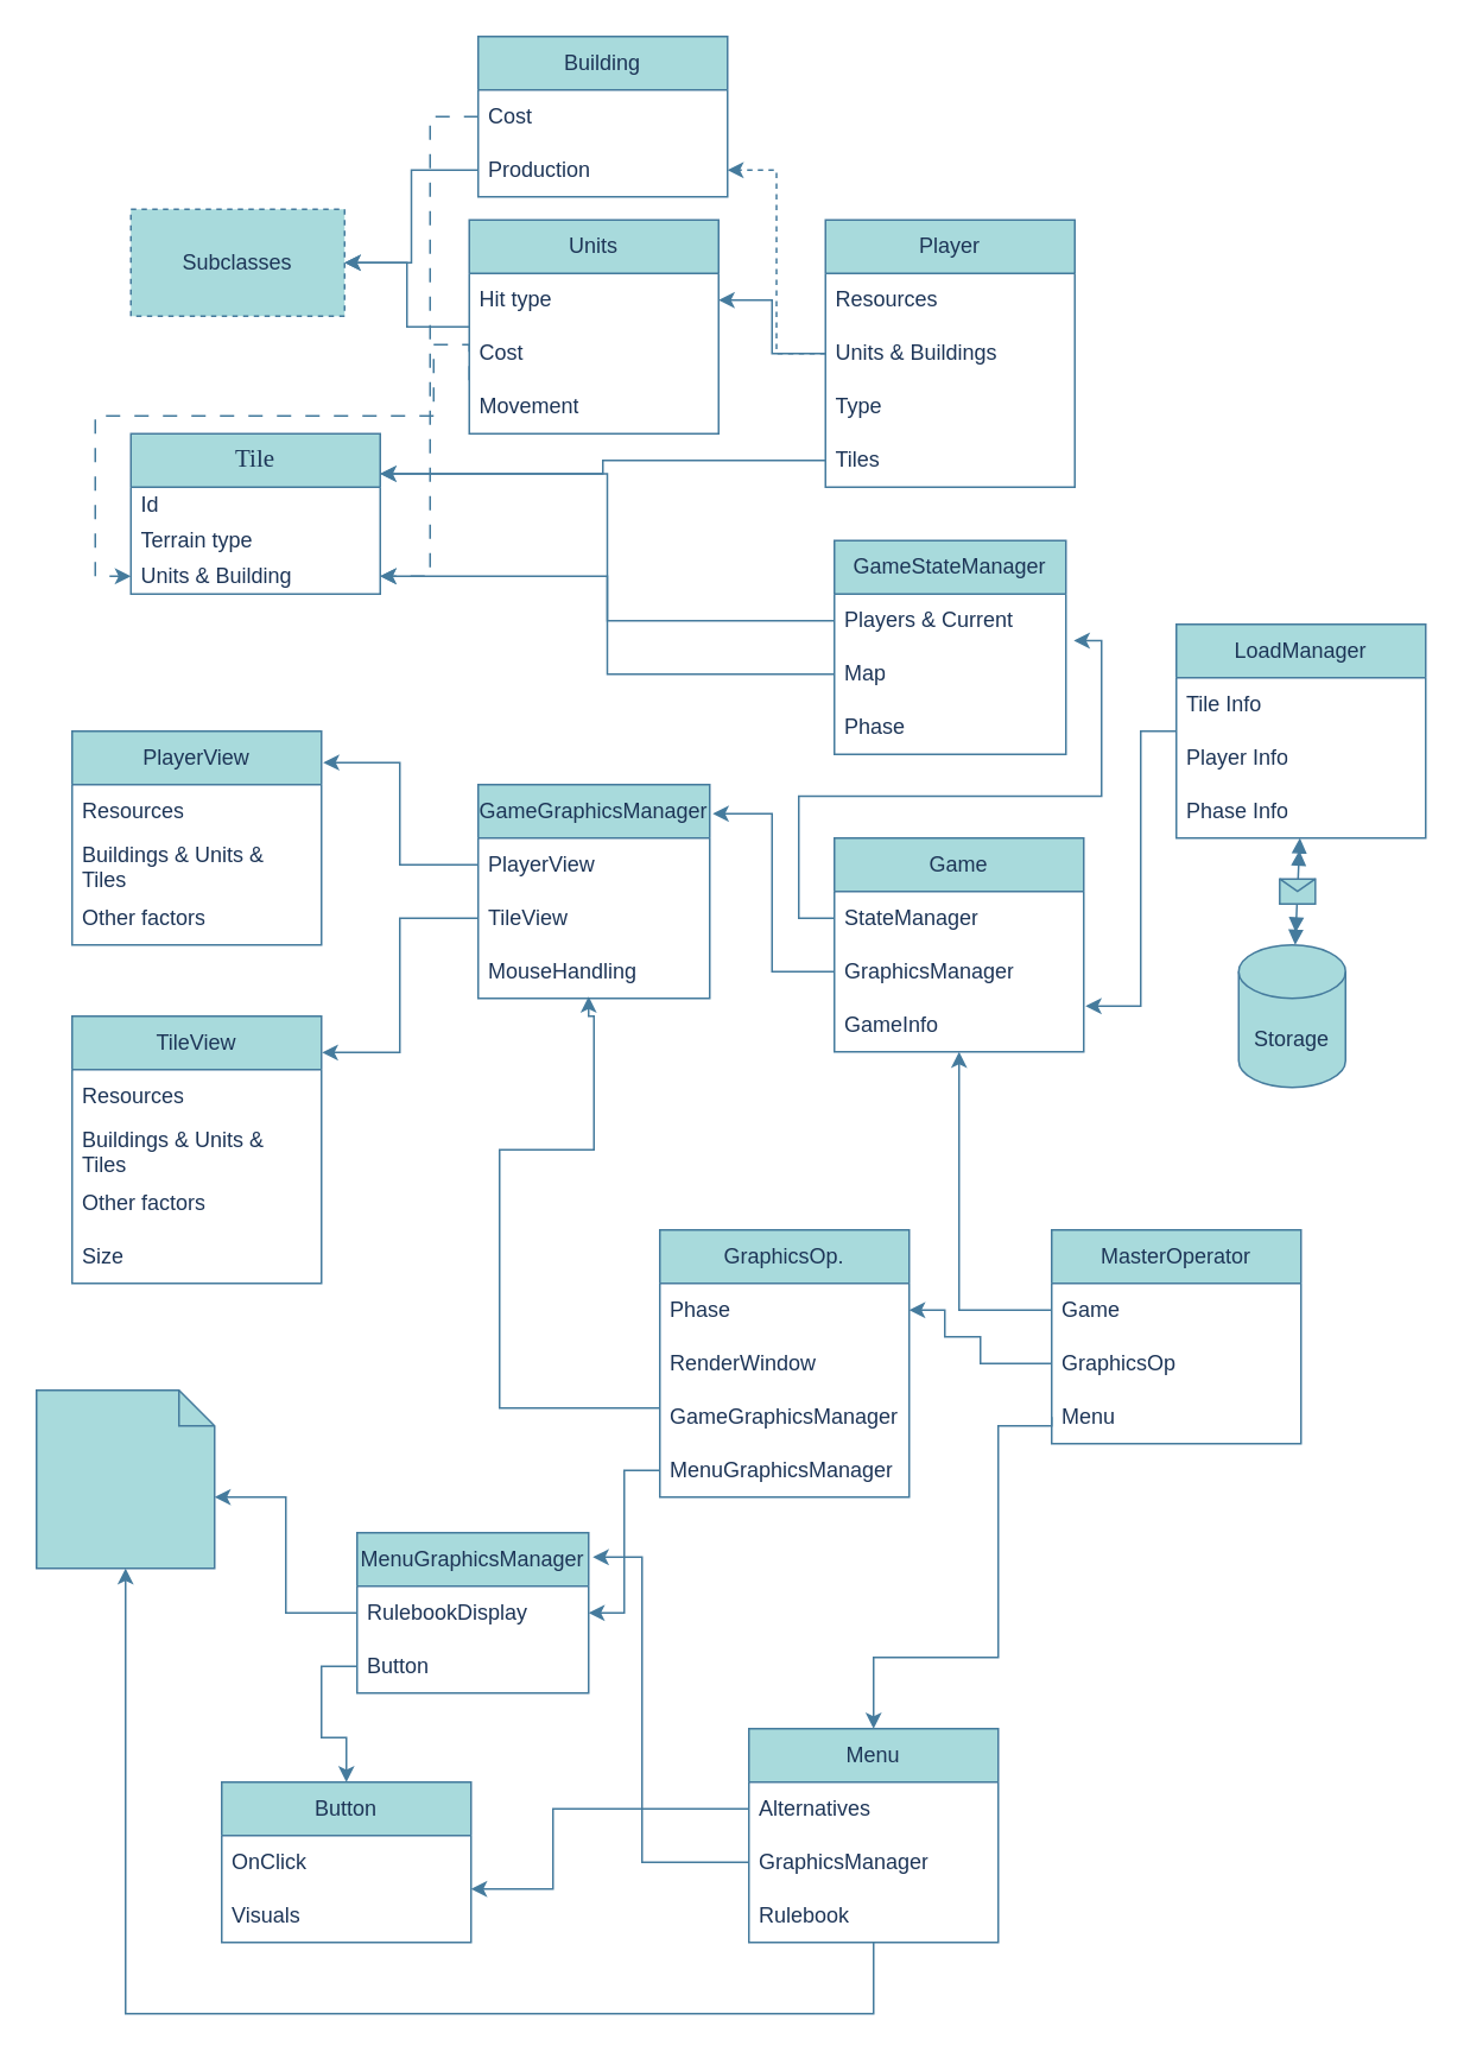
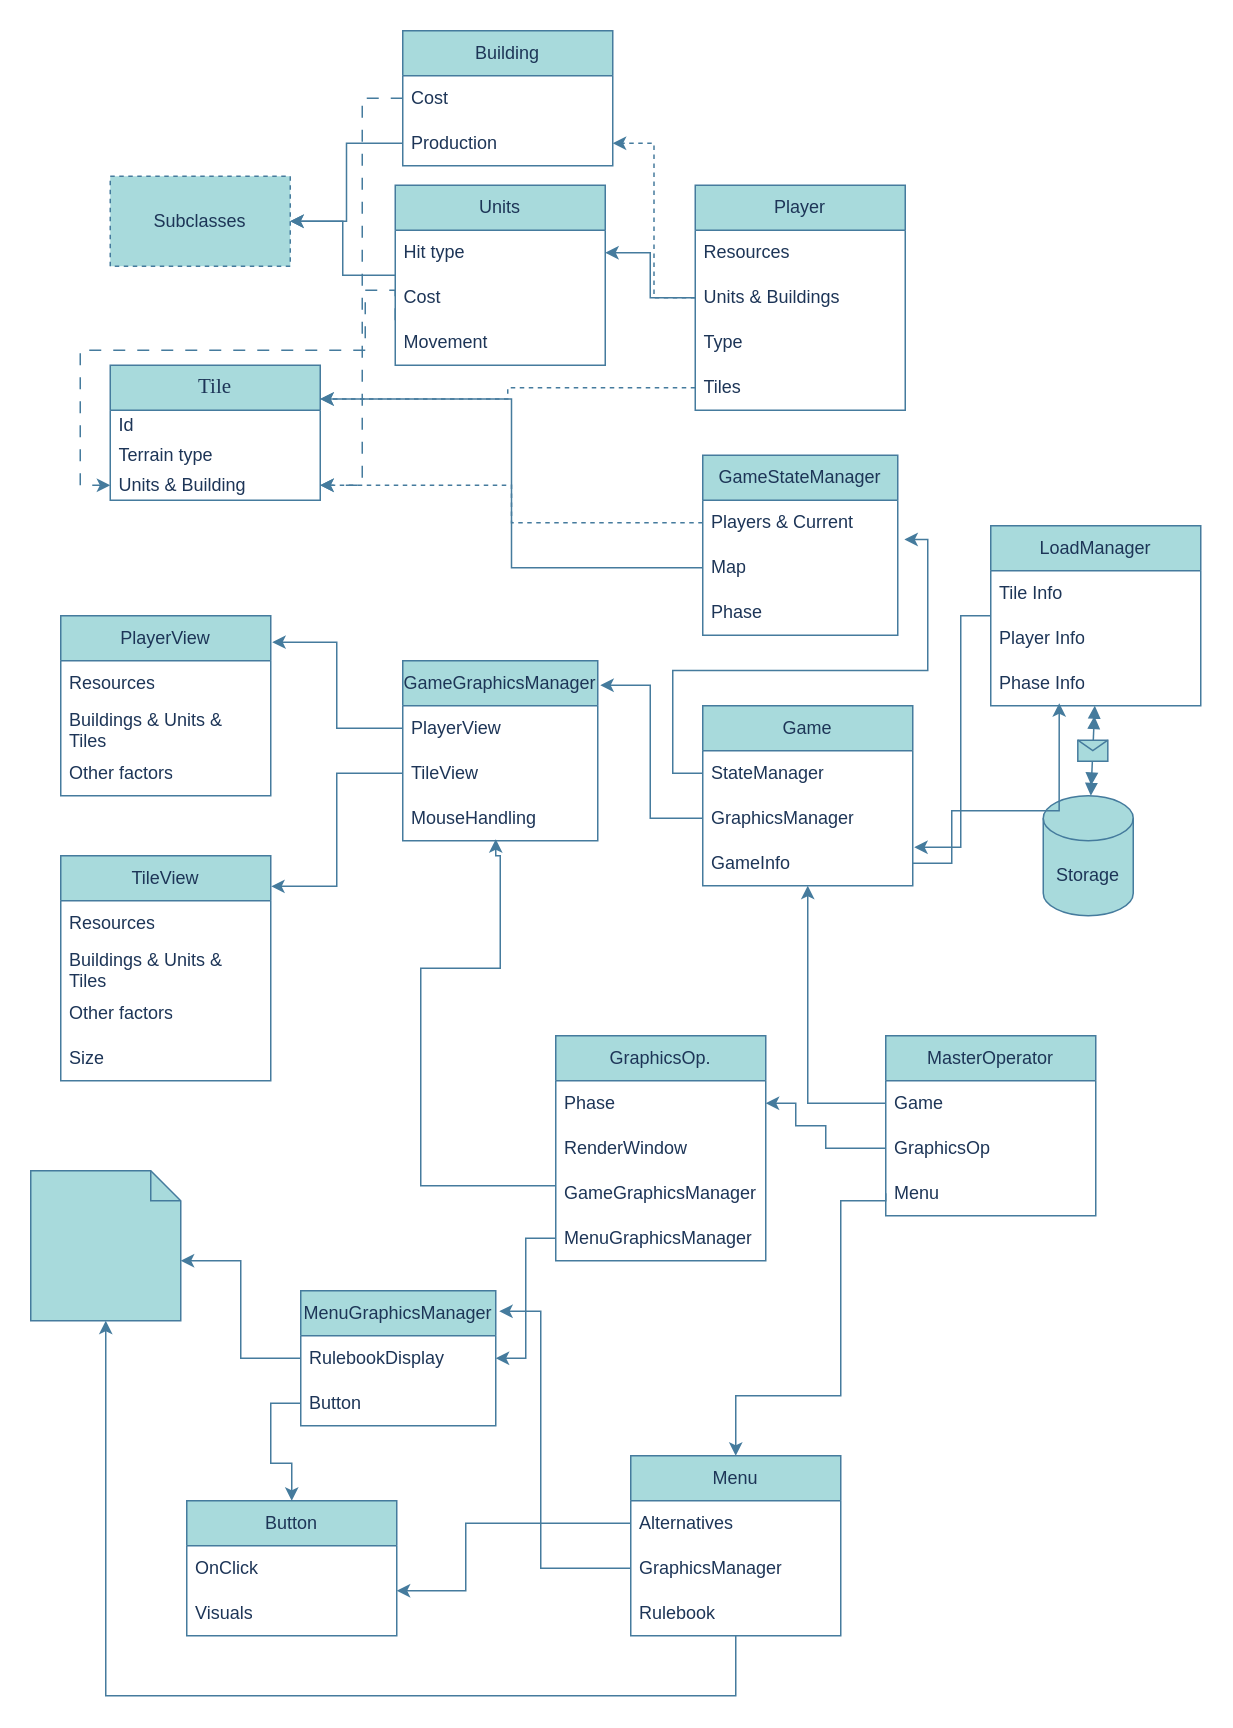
- <mxCell id="23" style="edgeStyle=orthogonalEdgeStyle;rounded=0;orthogonalLoop=1;jettySize=auto;html=1;entryX=1;entryY=0.25;entryDx=0;entryDy=0;labelBackgroundColor=none;strokeColor=#457B9D;fontColor=default;" edge="1" parent="1" source="22" target="2"><mxGeometry relative="1" as="geometry"><Array as="points"><mxPoint x="338" y="258" /><mxPoint x="338" y="266" /></Array></mxGeometry></mxCell>
+ <mxCell id="23" style="edgeStyle=orthogonalEdgeStyle;rounded=0;orthogonalLoop=1;jettySize=auto;html=1;entryX=1;entryY=0.25;entryDx=0;entryDy=0;labelBackgroundColor=none;strokeColor=#457B9D;fontColor=default;dashed=1;" edge="1" parent="1" source="22" target="2"><mxGeometry relative="1" as="geometry"><Array as="points"><mxPoint x="338" y="258" /><mxPoint x="338" y="266" /></Array></mxGeometry></mxCell>
- <mxCell id="10" style="edgeStyle=orthogonalEdgeStyle;rounded=0;orthogonalLoop=1;jettySize=auto;html=1;entryX=1;entryY=0.5;entryDx=0;entryDy=0;labelBackgroundColor=none;strokeColor=#457B9D;fontColor=default;" edge="1" parent="1" source="7" target="5"><mxGeometry relative="1" as="geometry" /></mxCell>
+ <mxCell id="10" style="edgeStyle=orthogonalEdgeStyle;rounded=0;orthogonalLoop=1;jettySize=auto;html=1;entryX=1;entryY=0.5;entryDx=0;entryDy=0;labelBackgroundColor=none;strokeColor=#457B9D;fontColor=default;dashed=1;" edge="1" parent="1" source="7" target="5"><mxGeometry relative="1" as="geometry" /></mxCell>
+ <mxCell id="65" style="edgeStyle=orthogonalEdgeStyle;rounded=0;orthogonalLoop=1;jettySize=auto;html=1;entryX=0.326;entryY=0.944;entryDx=0;entryDy=0;entryPerimeter=0;labelBackgroundColor=none;strokeColor=#457B9D;fontColor=default;" edge="1" parent="1" source="35" target="64"><mxGeometry relative="1" as="geometry"><Array as="points"><mxPoint x="634" y="575" /><mxPoint x="634" y="540" /><mxPoint x="706" y="540" /></Array></mxGeometry></mxCell>
